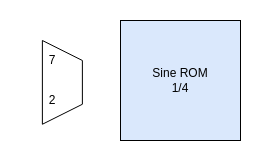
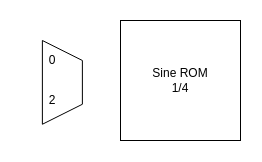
- <mxCell id="4" value="7" style="text;html=1;align=center;verticalAlign=middle;whiteSpace=wrap;rounded=0;fontFamily=Helvetica;fontSize=12;fontColor=default;" parent="1" vertex="1"><mxGeometry x="41.87" y="40" width="20" height="40" as="geometry" /></mxCell>
+ <mxCell id="4" value="0" style="text;html=1;align=center;verticalAlign=middle;whiteSpace=wrap;rounded=0;fontFamily=Helvetica;fontSize=12;fontColor=default;" parent="1" vertex="1"><mxGeometry x="41.87" y="40" width="20" height="40" as="geometry" /></mxCell>
- <mxCell id="2" value="Sine ROM&lt;br&gt;1/4" style="rounded=0;whiteSpace=wrap;html=1;fillColor=#dae8fc;" parent="1" vertex="1"><mxGeometry x="120" y="20" width="120" height="120" as="geometry" /></mxCell>
+ <mxCell id="2" value="Sine ROM&lt;br&gt;1/4" style="rounded=0;whiteSpace=wrap;html=1;" parent="1" vertex="1"><mxGeometry x="120" y="20" width="120" height="120" as="geometry" /></mxCell>
